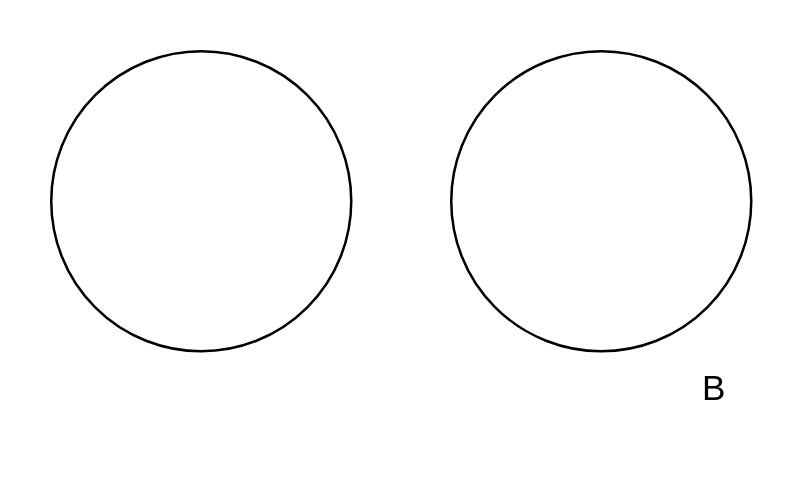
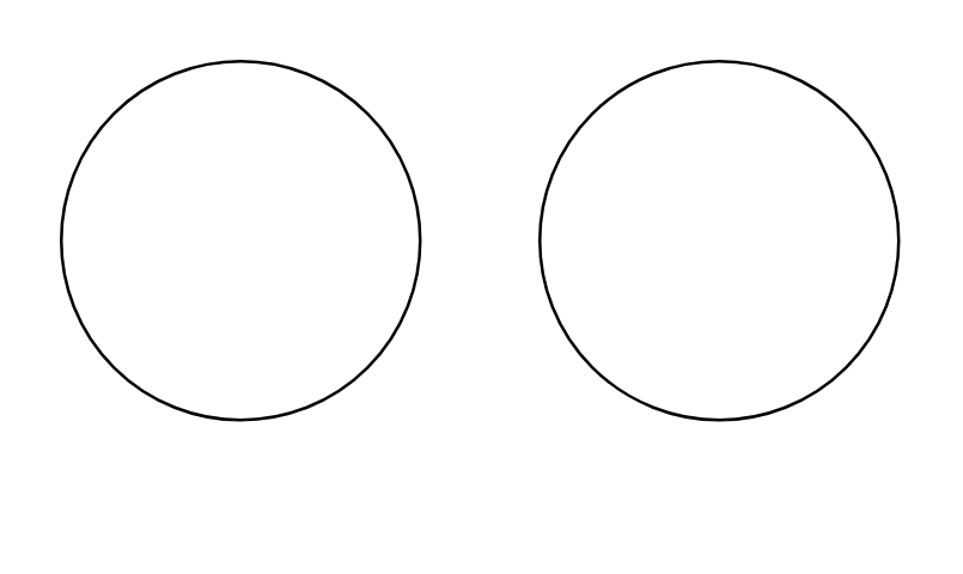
- <mxCell id="4" value="B" style="text;html=1;align=center;verticalAlign=middle;resizable=0;points=[];autosize=1;strokeColor=none;fillColor=none;fontSize=14;" vertex="1" parent="1"><mxGeometry x="270" y="140" width="30" height="30" as="geometry" /></mxCell>
